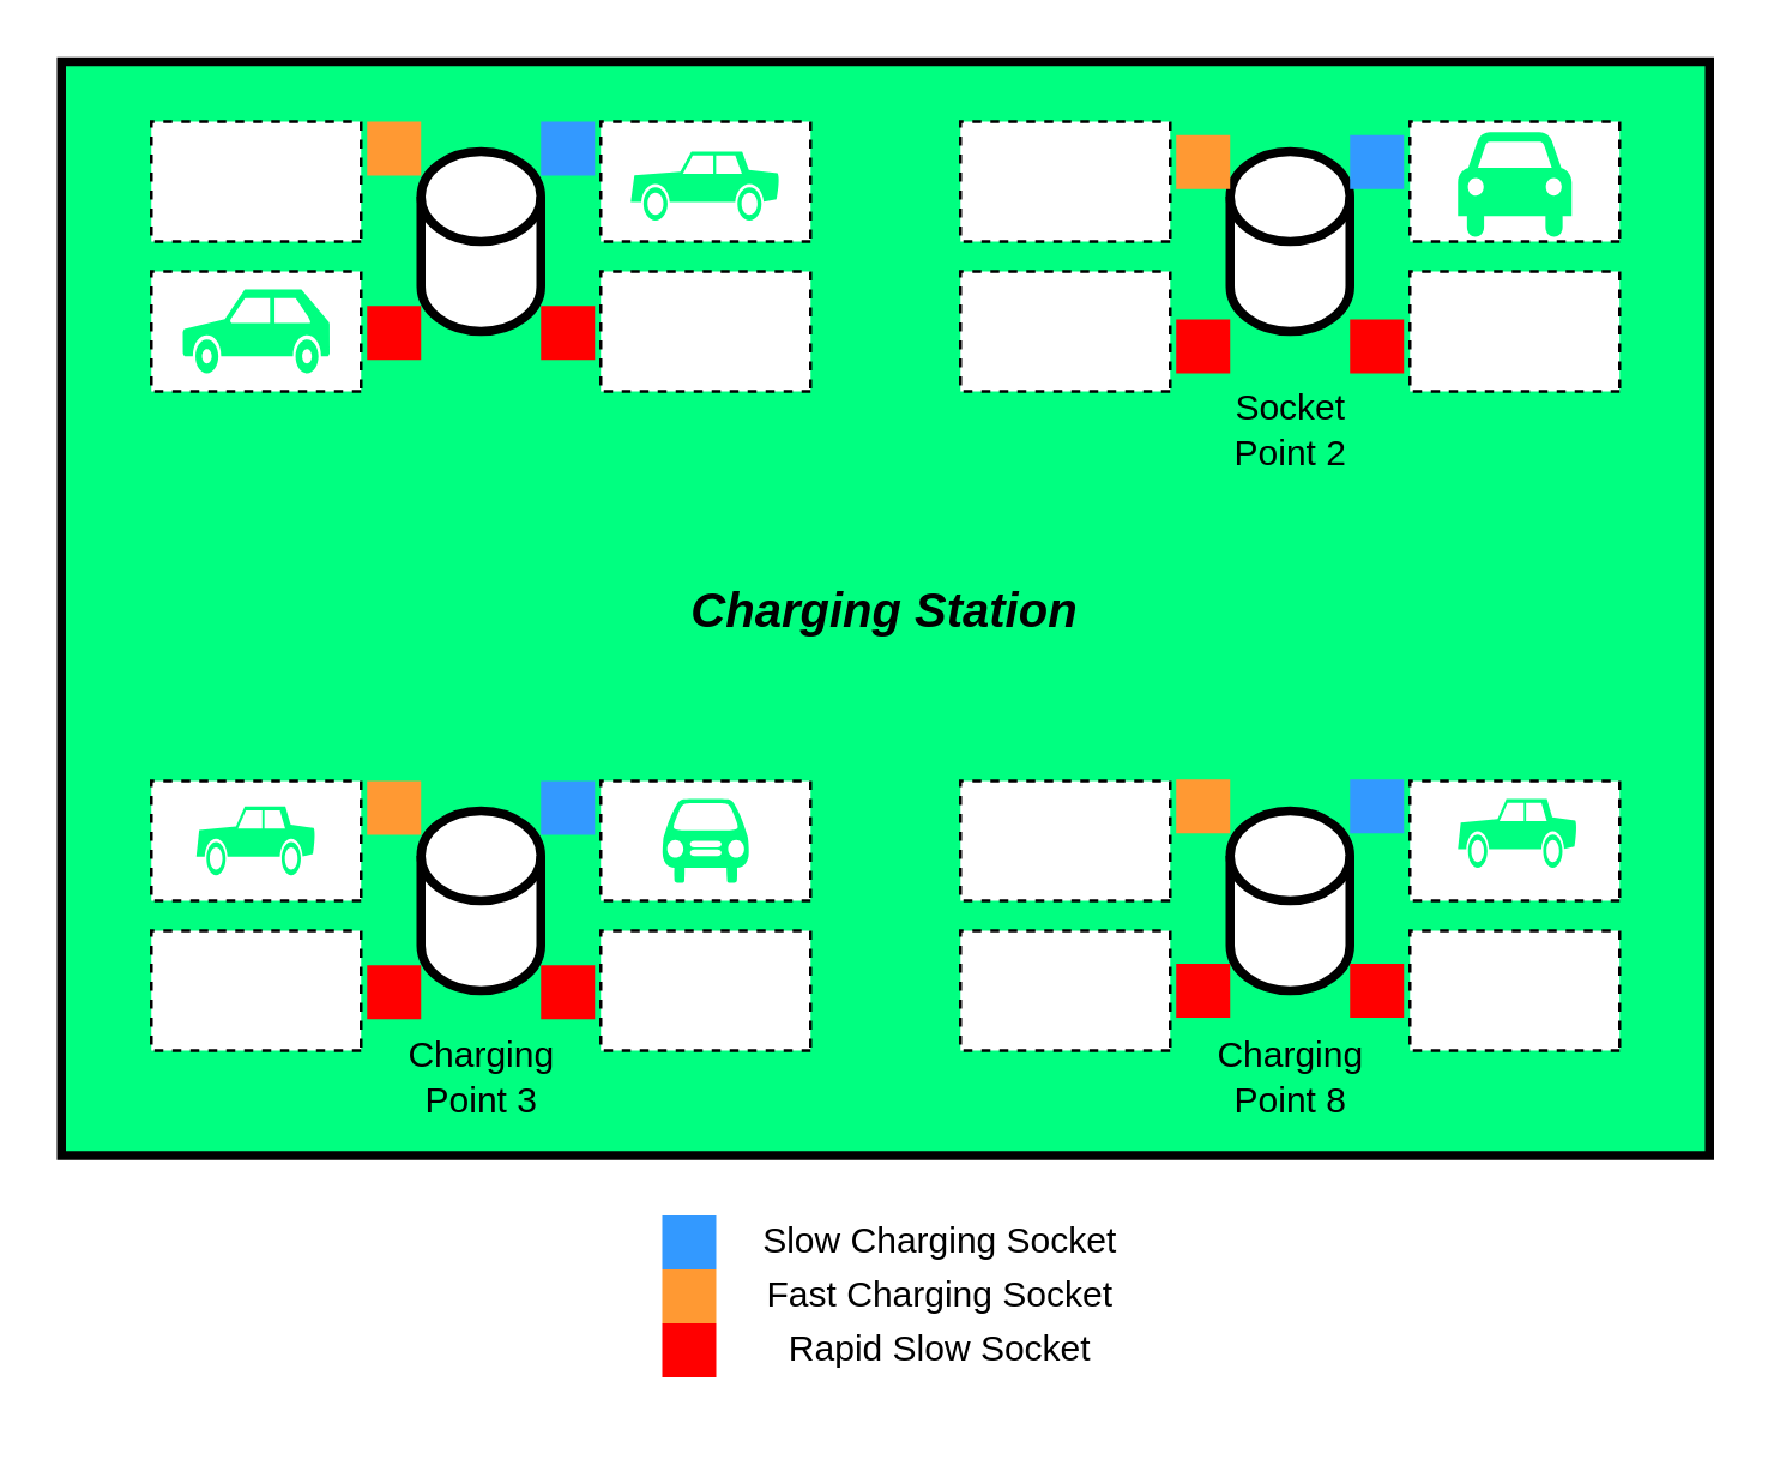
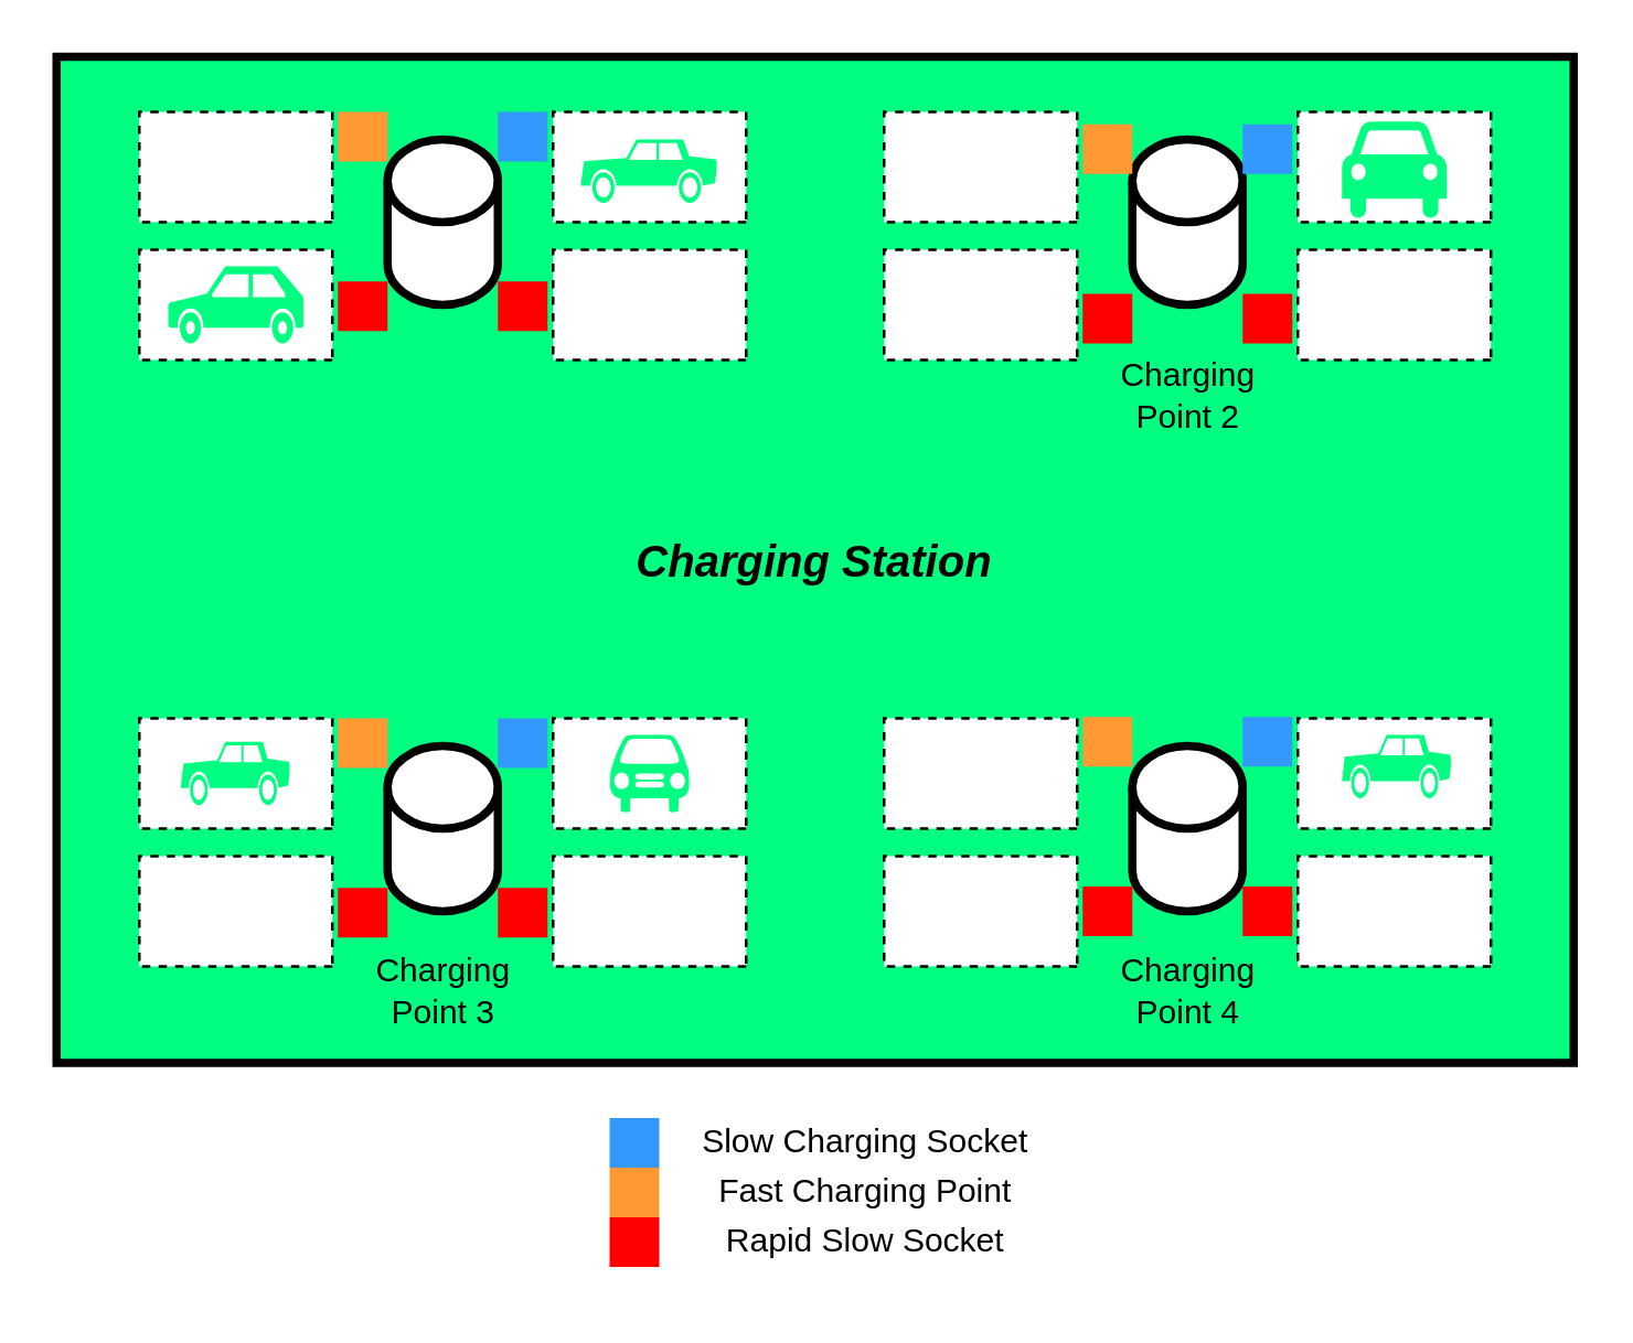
- <mxCell id="28" value="Socket&lt;br&gt;Point 2&lt;br&gt;" style="text;html=1;align=center;verticalAlign=middle;resizable=0;points=[];autosize=1;strokeColor=none;fillColor=none;" vertex="1" parent="1"><mxGeometry x="395" y="122.5" width="70" height="40" as="geometry" /></mxCell>
+ <mxCell id="28" value="Charging&lt;br&gt;Point 2&lt;br&gt;" style="text;html=1;align=center;verticalAlign=middle;resizable=0;points=[];autosize=1;strokeColor=none;fillColor=none;" vertex="1" parent="1"><mxGeometry x="395" y="122.5" width="70" height="40" as="geometry" /></mxCell>
- <mxCell id="30" value="Charging&lt;br&gt;Point 8" style="text;html=1;align=center;verticalAlign=middle;resizable=0;points=[];autosize=1;strokeColor=none;fillColor=none;" vertex="1" parent="1"><mxGeometry x="395" y="339" width="70" height="40" as="geometry" /></mxCell>
+ <mxCell id="30" value="Charging&lt;br&gt;Point 4" style="text;html=1;align=center;verticalAlign=middle;resizable=0;points=[];autosize=1;strokeColor=none;fillColor=none;" vertex="1" parent="1"><mxGeometry x="395" y="339" width="70" height="40" as="geometry" /></mxCell>
- <mxCell id="47" value="Fast Charging Socket" style="text;html=1;align=center;verticalAlign=middle;resizable=0;points=[];autosize=1;strokeColor=none;fillColor=none;" vertex="1" parent="1"><mxGeometry x="242.5" y="417" width="140" height="30" as="geometry" /></mxCell>
+ <mxCell id="47" value="Fast Charging Point" style="text;html=1;align=center;verticalAlign=middle;resizable=0;points=[];autosize=1;strokeColor=none;fillColor=none;" vertex="1" parent="1"><mxGeometry x="242.5" y="417" width="140" height="30" as="geometry" /></mxCell>
